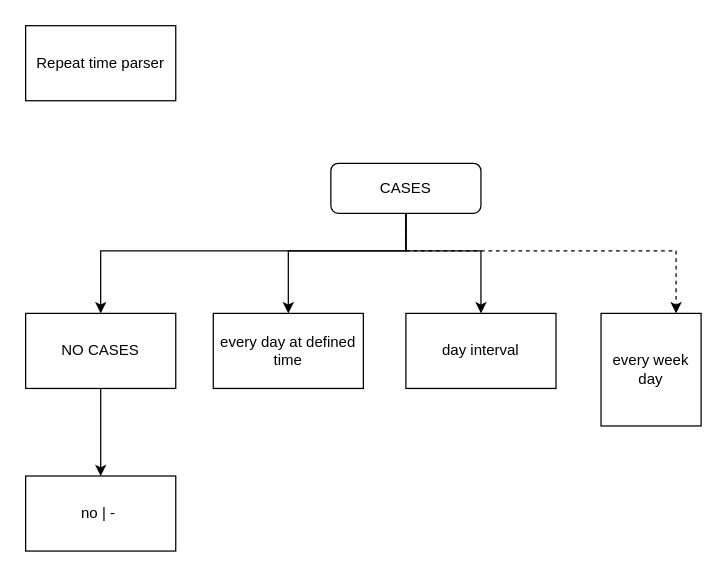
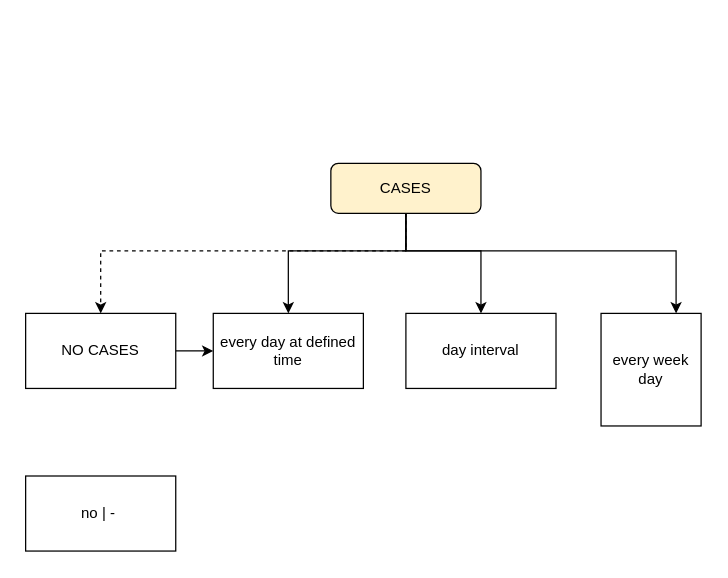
- <mxCell id="2" value="Repeat time parser" style="rounded=0;whiteSpace=wrap;html=1;" vertex="1" parent="1"><mxGeometry x="20" y="20" width="120" height="60" as="geometry" /></mxCell>
- <mxCell id="7" value="CASES" style="rounded=1;whiteSpace=wrap;html=1;" vertex="1" parent="1"><mxGeometry x="264" y="130" width="120" height="40" as="geometry" /></mxCell>
+ <mxCell id="7" value="CASES" style="rounded=1;whiteSpace=wrap;html=1;fillColor=#fff2cc;" vertex="1" parent="1"><mxGeometry x="264" y="130" width="120" height="40" as="geometry" /></mxCell>
- <mxCell id="3" style="edgeStyle=orthogonalEdgeStyle;rounded=0;orthogonalLoop=1;jettySize=auto;html=1;entryX=0.5;entryY=0;entryDx=0;entryDy=0;" edge="1" parent="1" source="7" target="9"><mxGeometry relative="1" as="geometry"><Array as="points"><mxPoint x="324" y="200" /><mxPoint x="80" y="200" /></Array></mxGeometry></mxCell>
+ <mxCell id="3" style="edgeStyle=orthogonalEdgeStyle;rounded=0;orthogonalLoop=1;jettySize=auto;html=1;entryX=0.5;entryY=0;entryDx=0;entryDy=0;dashed=1;" edge="1" parent="1" source="7" target="9"><mxGeometry relative="1" as="geometry"><Array as="points"><mxPoint x="324" y="200" /><mxPoint x="80" y="200" /></Array></mxGeometry></mxCell>
- <mxCell id="6" style="edgeStyle=orthogonalEdgeStyle;rounded=0;orthogonalLoop=1;jettySize=auto;html=1;dashed=1;" edge="1" parent="1" source="7" target="12"><mxGeometry relative="1" as="geometry"><Array as="points"><mxPoint x="324" y="200" /><mxPoint x="540" y="200" /></Array></mxGeometry></mxCell>
+ <mxCell id="6" style="edgeStyle=orthogonalEdgeStyle;rounded=0;orthogonalLoop=1;jettySize=auto;html=1;" edge="1" parent="1" source="7" target="12"><mxGeometry relative="1" as="geometry"><Array as="points"><mxPoint x="324" y="200" /><mxPoint x="540" y="200" /></Array></mxGeometry></mxCell>
- <mxCell id="8" value="" style="edgeStyle=orthogonalEdgeStyle;rounded=0;orthogonalLoop=1;jettySize=auto;html=1;" edge="1" parent="1" source="9" target="13"><mxGeometry relative="1" as="geometry" /></mxCell>
+ <mxCell id="8" value="" style="edgeStyle=orthogonalEdgeStyle;rounded=0;orthogonalLoop=1;jettySize=auto;html=1;" edge="1" parent="1" source="9" target="10"><mxGeometry relative="1" as="geometry" /></mxCell>
